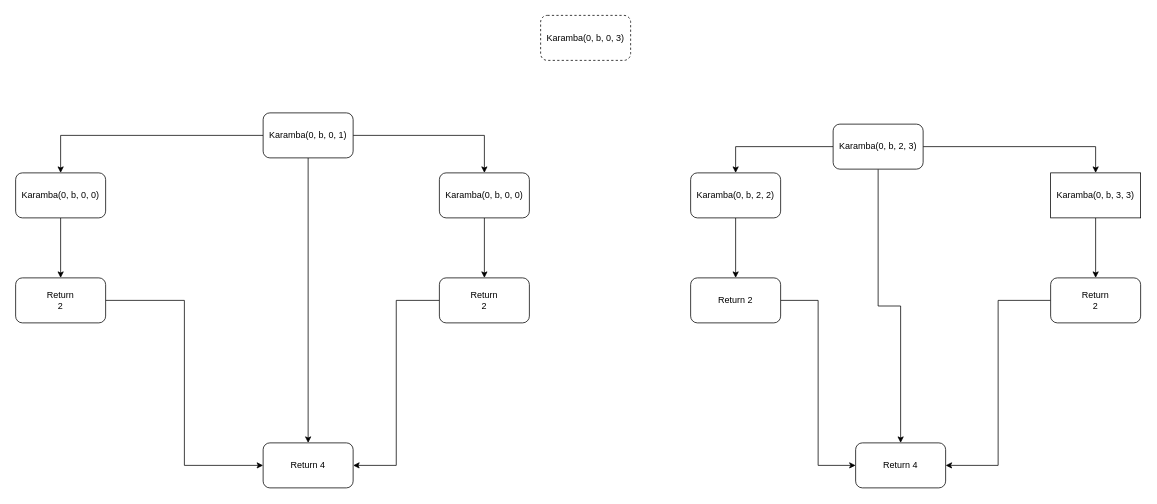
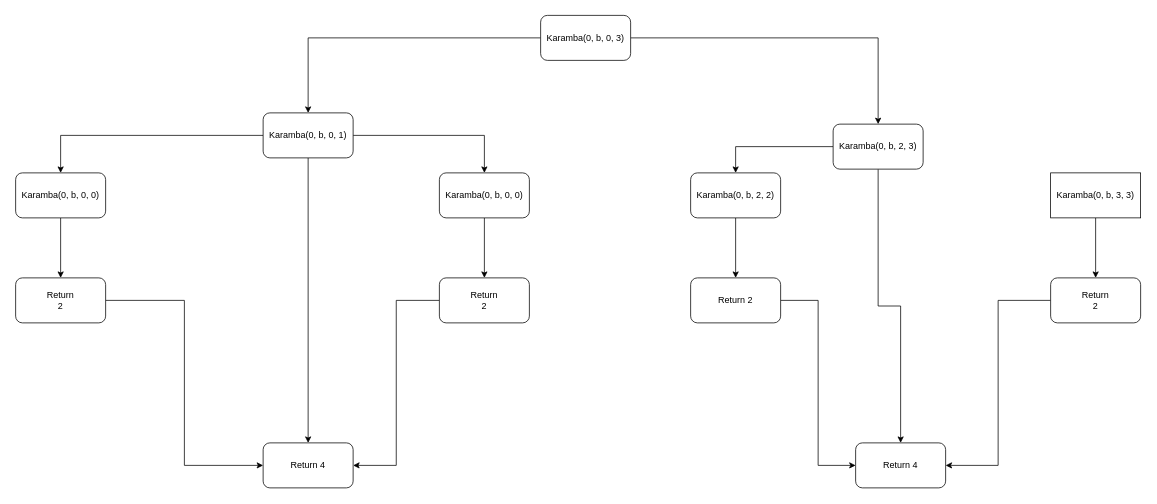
+ <mxCell id="2" value="" style="edgeStyle=orthogonalEdgeStyle;rounded=0;orthogonalLoop=1;jettySize=auto;html=1;" edge="1" parent="1" source="4" target="8"><mxGeometry relative="1" as="geometry" /></mxCell>
- <mxCell id="4" value="Karamba(0, b, 0, 3)" style="rounded=1;whiteSpace=wrap;html=1;dashed=1;" vertex="1" parent="1"><mxGeometry x="720" y="20" width="120" height="60" as="geometry" /></mxCell>
+ <mxCell id="4" value="Karamba(0, b, 0, 3)" style="rounded=1;whiteSpace=wrap;html=1;" vertex="1" parent="1"><mxGeometry x="720" y="20" width="120" height="60" as="geometry" /></mxCell>
+ <mxCell id="3" value="" style="edgeStyle=orthogonalEdgeStyle;rounded=0;orthogonalLoop=1;jettySize=auto;html=1;" edge="1" parent="1" source="4" target="21"><mxGeometry relative="1" as="geometry" /></mxCell>
- <mxCell id="18" value="" style="edgeStyle=orthogonalEdgeStyle;rounded=0;orthogonalLoop=1;jettySize=auto;html=1;" edge="1" parent="1" source="21" target="23"><mxGeometry relative="1" as="geometry" /></mxCell>
